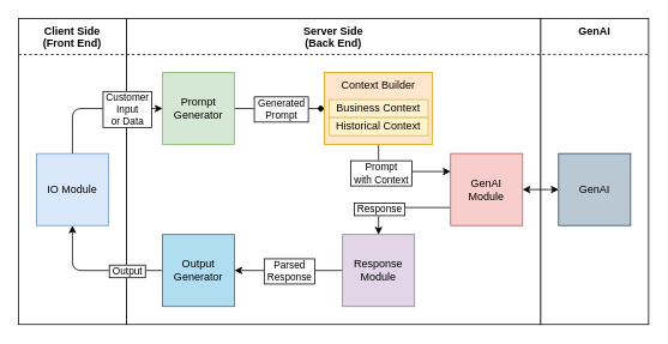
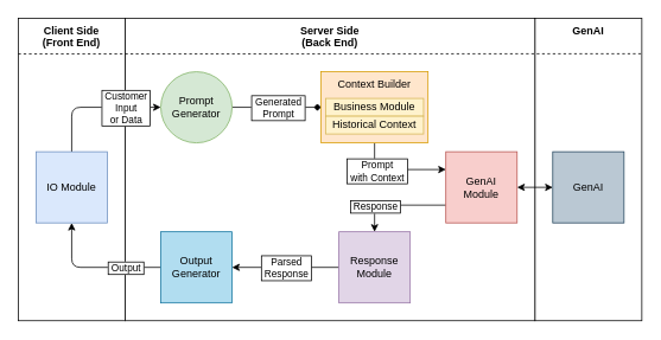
- <mxCell id="10" value="Prompt Generator" style="rounded=0;whiteSpace=wrap;html=1;fillColor=#d5e8d4;strokeColor=#82b366;" parent="1" vertex="1"><mxGeometry x="180" y="80" width="80" height="80" as="geometry" /></mxCell>
+ <mxCell id="10" value="Prompt Generator" style="ellipse;whiteSpace=wrap;html=1;fillColor=#d5e8d4;strokeColor=#82b366;" parent="1" vertex="1"><mxGeometry x="180" y="80" width="80" height="80" as="geometry" /></mxCell>
- <mxCell id="14" value="Business Context" style="rounded=0;whiteSpace=wrap;html=1;fillColor=#fff2cc;strokeColor=#d6b656;" parent="1" vertex="1"><mxGeometry x="365" y="110" width="110" height="20" as="geometry" /></mxCell>
+ <mxCell id="14" value="Business Module" style="rounded=0;whiteSpace=wrap;html=1;fillColor=#fff2cc;strokeColor=#d6b656;" parent="1" vertex="1"><mxGeometry x="365" y="110" width="110" height="20" as="geometry" /></mxCell>
